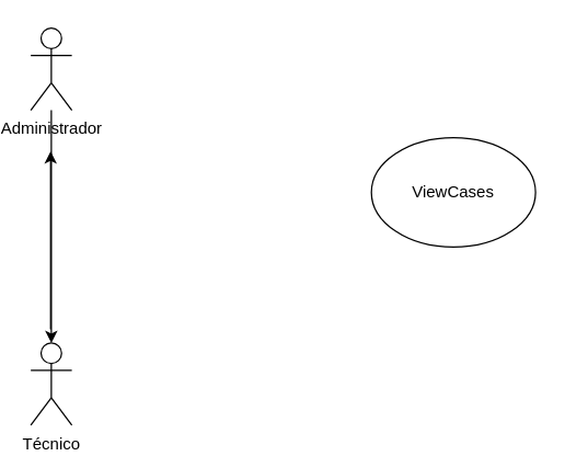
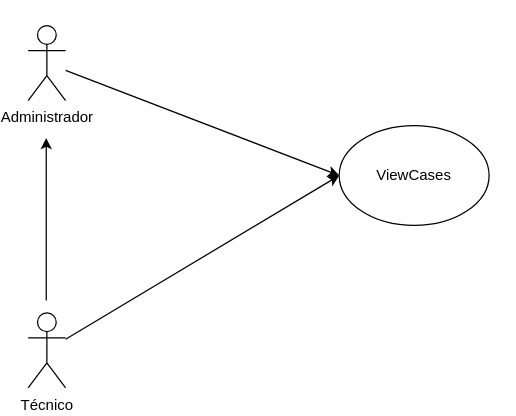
- <mxCell id="4" style="rounded=0;orthogonalLoop=1;jettySize=auto;html=1;" parent="1" source="5" target="3" edge="1"><mxGeometry relative="1" as="geometry" /></mxCell>
+ <mxCell id="4" style="rounded=0;orthogonalLoop=1;jettySize=auto;html=1;entryX=0;entryY=0.5;entryDx=0;entryDy=0;" parent="1" source="5" target="6" edge="1"><mxGeometry relative="1" as="geometry" /></mxCell>
+ <mxCell id="2" style="rounded=0;orthogonalLoop=1;jettySize=auto;html=1;entryX=0;entryY=0.5;entryDx=0;entryDy=0;" parent="1" source="3" target="6" edge="1"><mxGeometry relative="1" as="geometry" /></mxCell>
